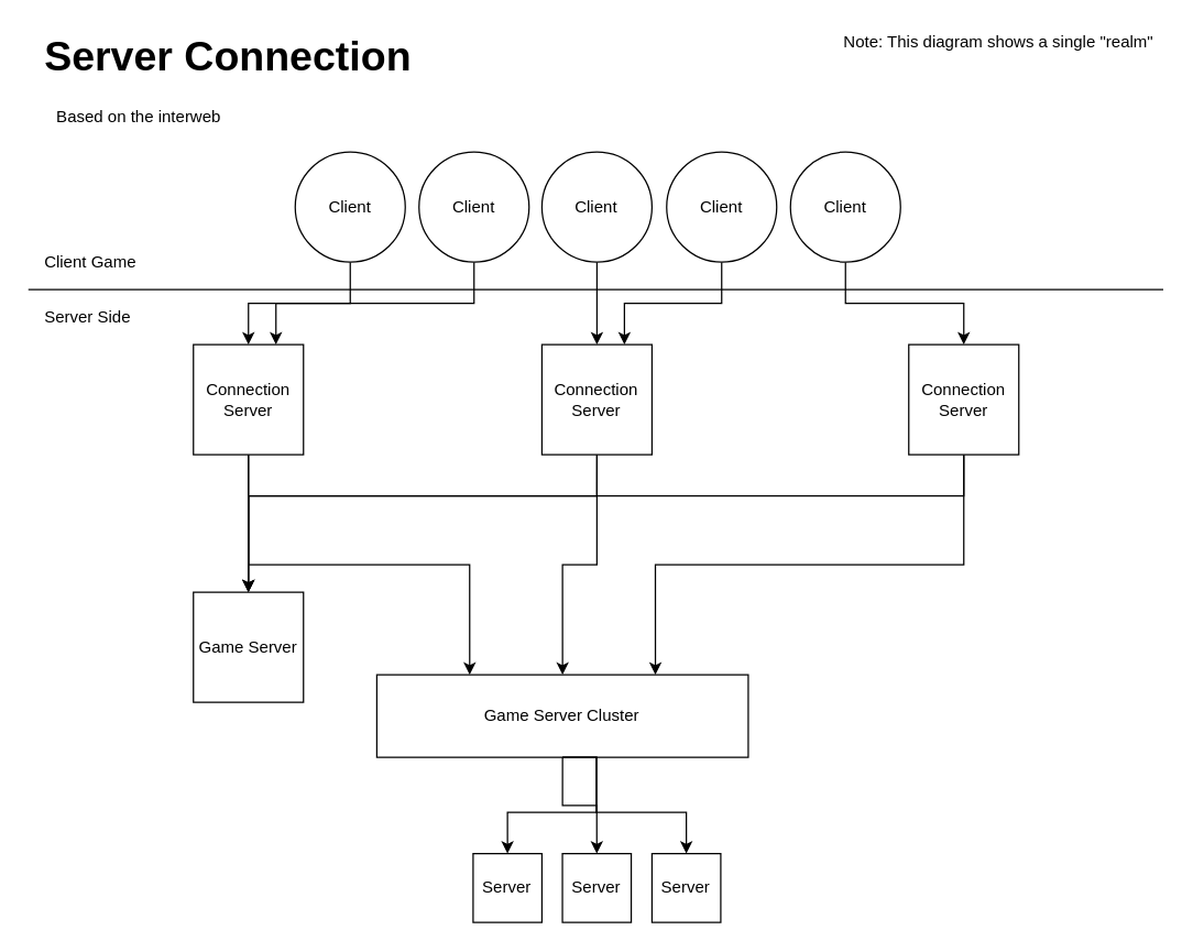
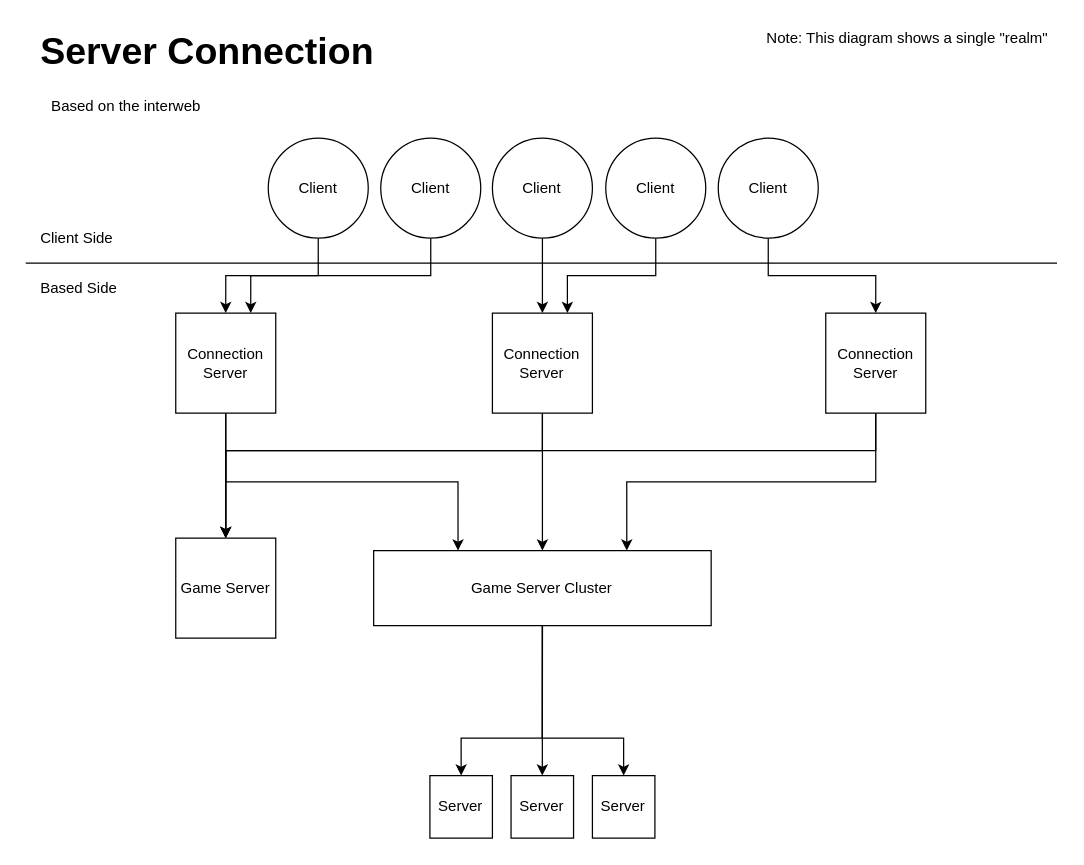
- <mxCell id="29" value="Client Game" style="text;html=1;strokeColor=none;fillColor=none;align=left;verticalAlign=middle;whiteSpace=wrap;rounded=0;" vertex="1" parent="1"><mxGeometry x="30" y="180" width="80" height="20" as="geometry" /></mxCell>
+ <mxCell id="29" value="Client Side" style="text;html=1;strokeColor=none;fillColor=none;align=left;verticalAlign=middle;whiteSpace=wrap;rounded=0;" vertex="1" parent="1"><mxGeometry x="30" y="180" width="80" height="20" as="geometry" /></mxCell>
- <mxCell id="30" value="Server Side" style="text;html=1;strokeColor=none;fillColor=none;align=left;verticalAlign=middle;whiteSpace=wrap;rounded=0;" vertex="1" parent="1"><mxGeometry x="30" y="220" width="80" height="20" as="geometry" /></mxCell>
+ <mxCell id="30" value="Based Side" style="text;html=1;strokeColor=none;fillColor=none;align=left;verticalAlign=middle;whiteSpace=wrap;rounded=0;" vertex="1" parent="1"><mxGeometry x="30" y="220" width="80" height="20" as="geometry" /></mxCell>
- <mxCell id="28" value="Game Server Cluster" style="rounded=0;whiteSpace=wrap;html=1;fillColor=none;align=center;" vertex="1" parent="1"><mxGeometry x="273.33" y="490" width="270" height="60" as="geometry" /></mxCell>
+ <mxCell id="28" value="Game Server Cluster" style="rounded=0;whiteSpace=wrap;html=1;fillColor=none;align=center;" vertex="1" parent="1"><mxGeometry x="298.33" y="440" width="270" height="60" as="geometry" /></mxCell>
